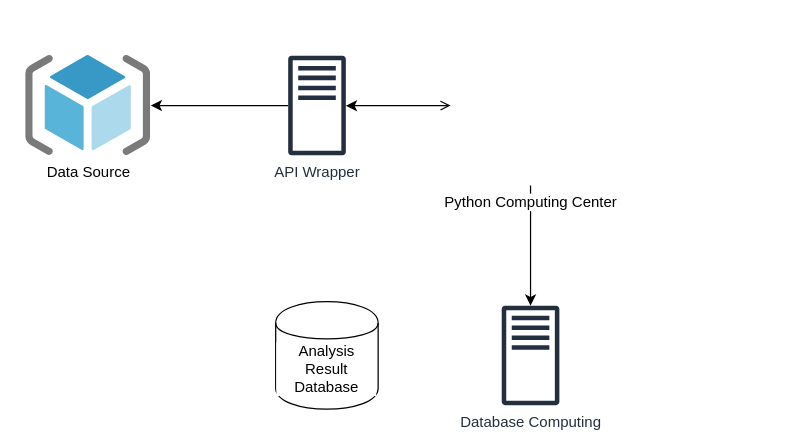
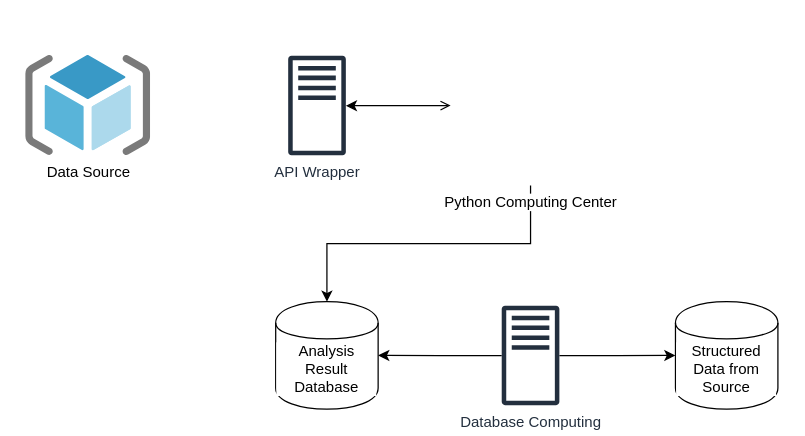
- <mxCell id="2" value="" style="edgeStyle=orthogonalEdgeStyle;rounded=0;orthogonalLoop=1;jettySize=auto;html=1;" edge="1" parent="1" source="4" target="7"><mxGeometry relative="1" as="geometry"><mxPoint x="150" y="84" as="targetPoint" /></mxGeometry></mxCell>
- <mxCell id="5" value="" style="edgeStyle=orthogonalEdgeStyle;rounded=0;orthogonalLoop=1;jettySize=auto;html=1;exitX=0.5;exitY=1;exitDx=0;exitDy=0;" edge="1" parent="1" source="6" target="12"><mxGeometry relative="1" as="geometry" /></mxCell>
+ <mxCell id="5" value="" style="edgeStyle=orthogonalEdgeStyle;rounded=0;orthogonalLoop=1;jettySize=auto;html=1;exitX=0.5;exitY=1;exitDx=0;exitDy=0;" edge="1" parent="1" source="6" target="8"><mxGeometry relative="1" as="geometry" /></mxCell>
+ <mxCell id="10" value="" style="edgeStyle=orthogonalEdgeStyle;rounded=0;orthogonalLoop=1;jettySize=auto;html=1;" edge="1" parent="1" source="12" target="8"><mxGeometry relative="1" as="geometry" /></mxCell>
+ <mxCell id="11" value="" style="edgeStyle=orthogonalEdgeStyle;rounded=0;orthogonalLoop=1;jettySize=auto;html=1;" edge="1" parent="1" source="12" target="9"><mxGeometry relative="1" as="geometry" /></mxCell>
+ <mxCell id="9" value="Structured Data from Source" style="shape=cylinder;whiteSpace=wrap;html=1;boundedLbl=1;backgroundOutline=1;verticalAlign=top;labelBackgroundColor=#ffffff;" vertex="1" parent="1"><mxGeometry x="540" y="241" width="82" height="86" as="geometry" /></mxCell>
